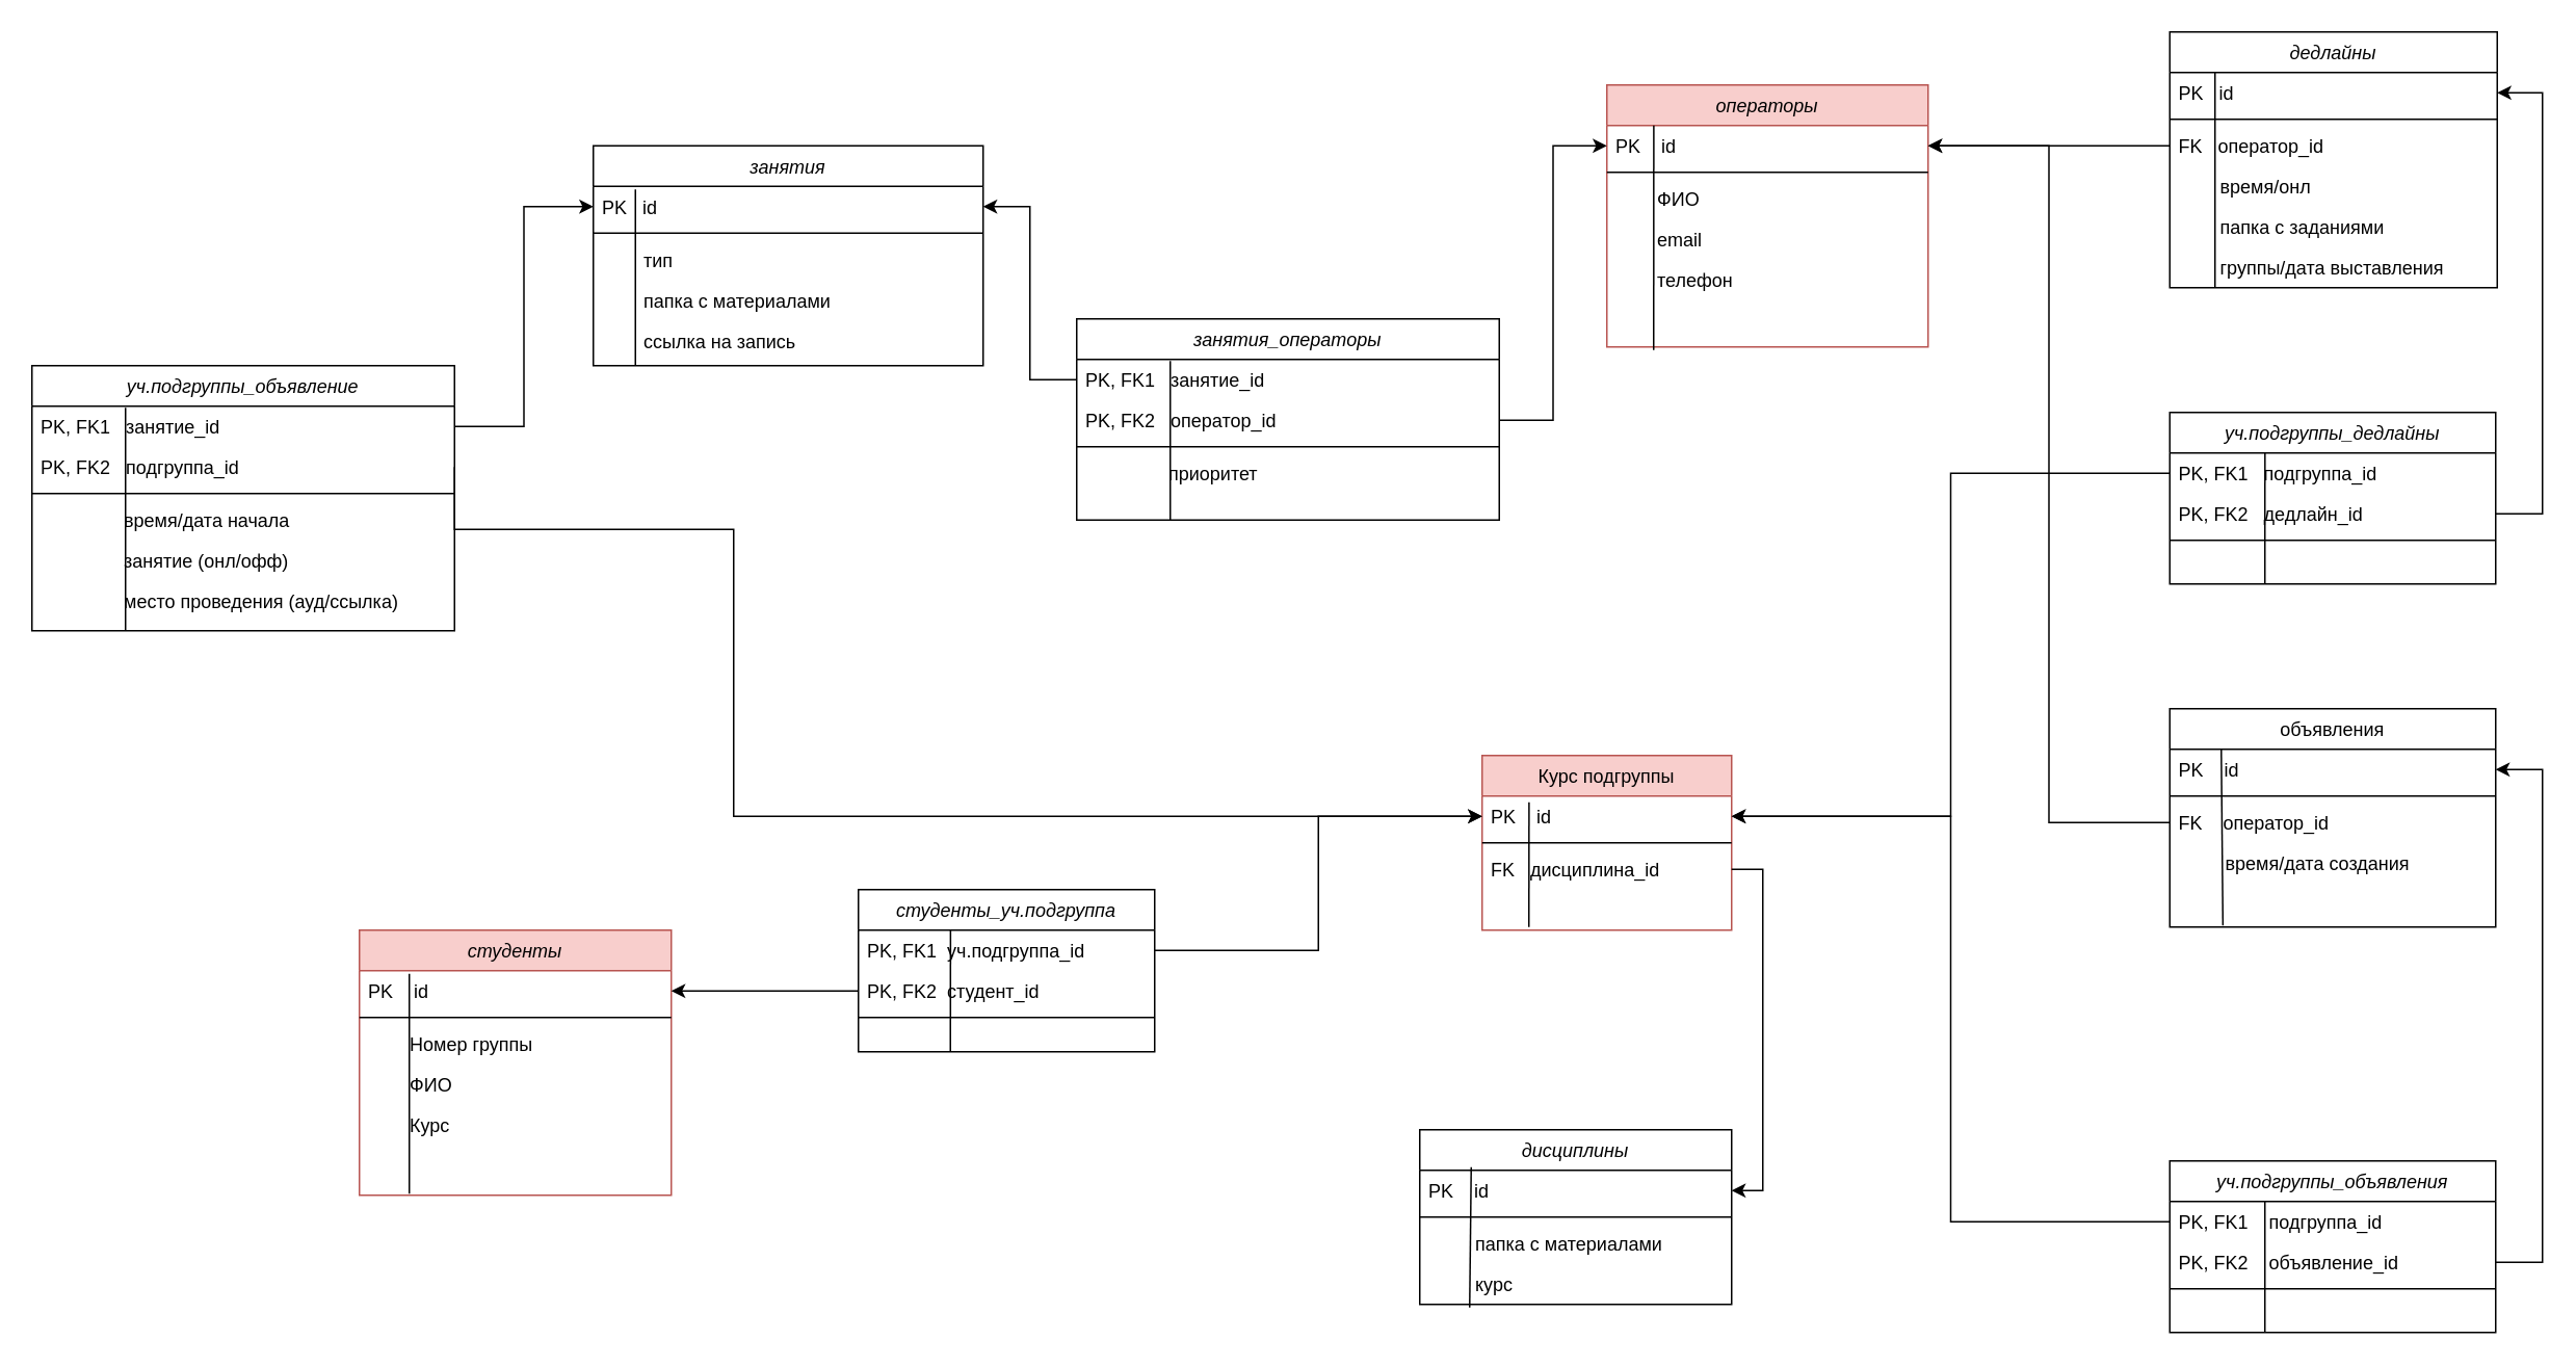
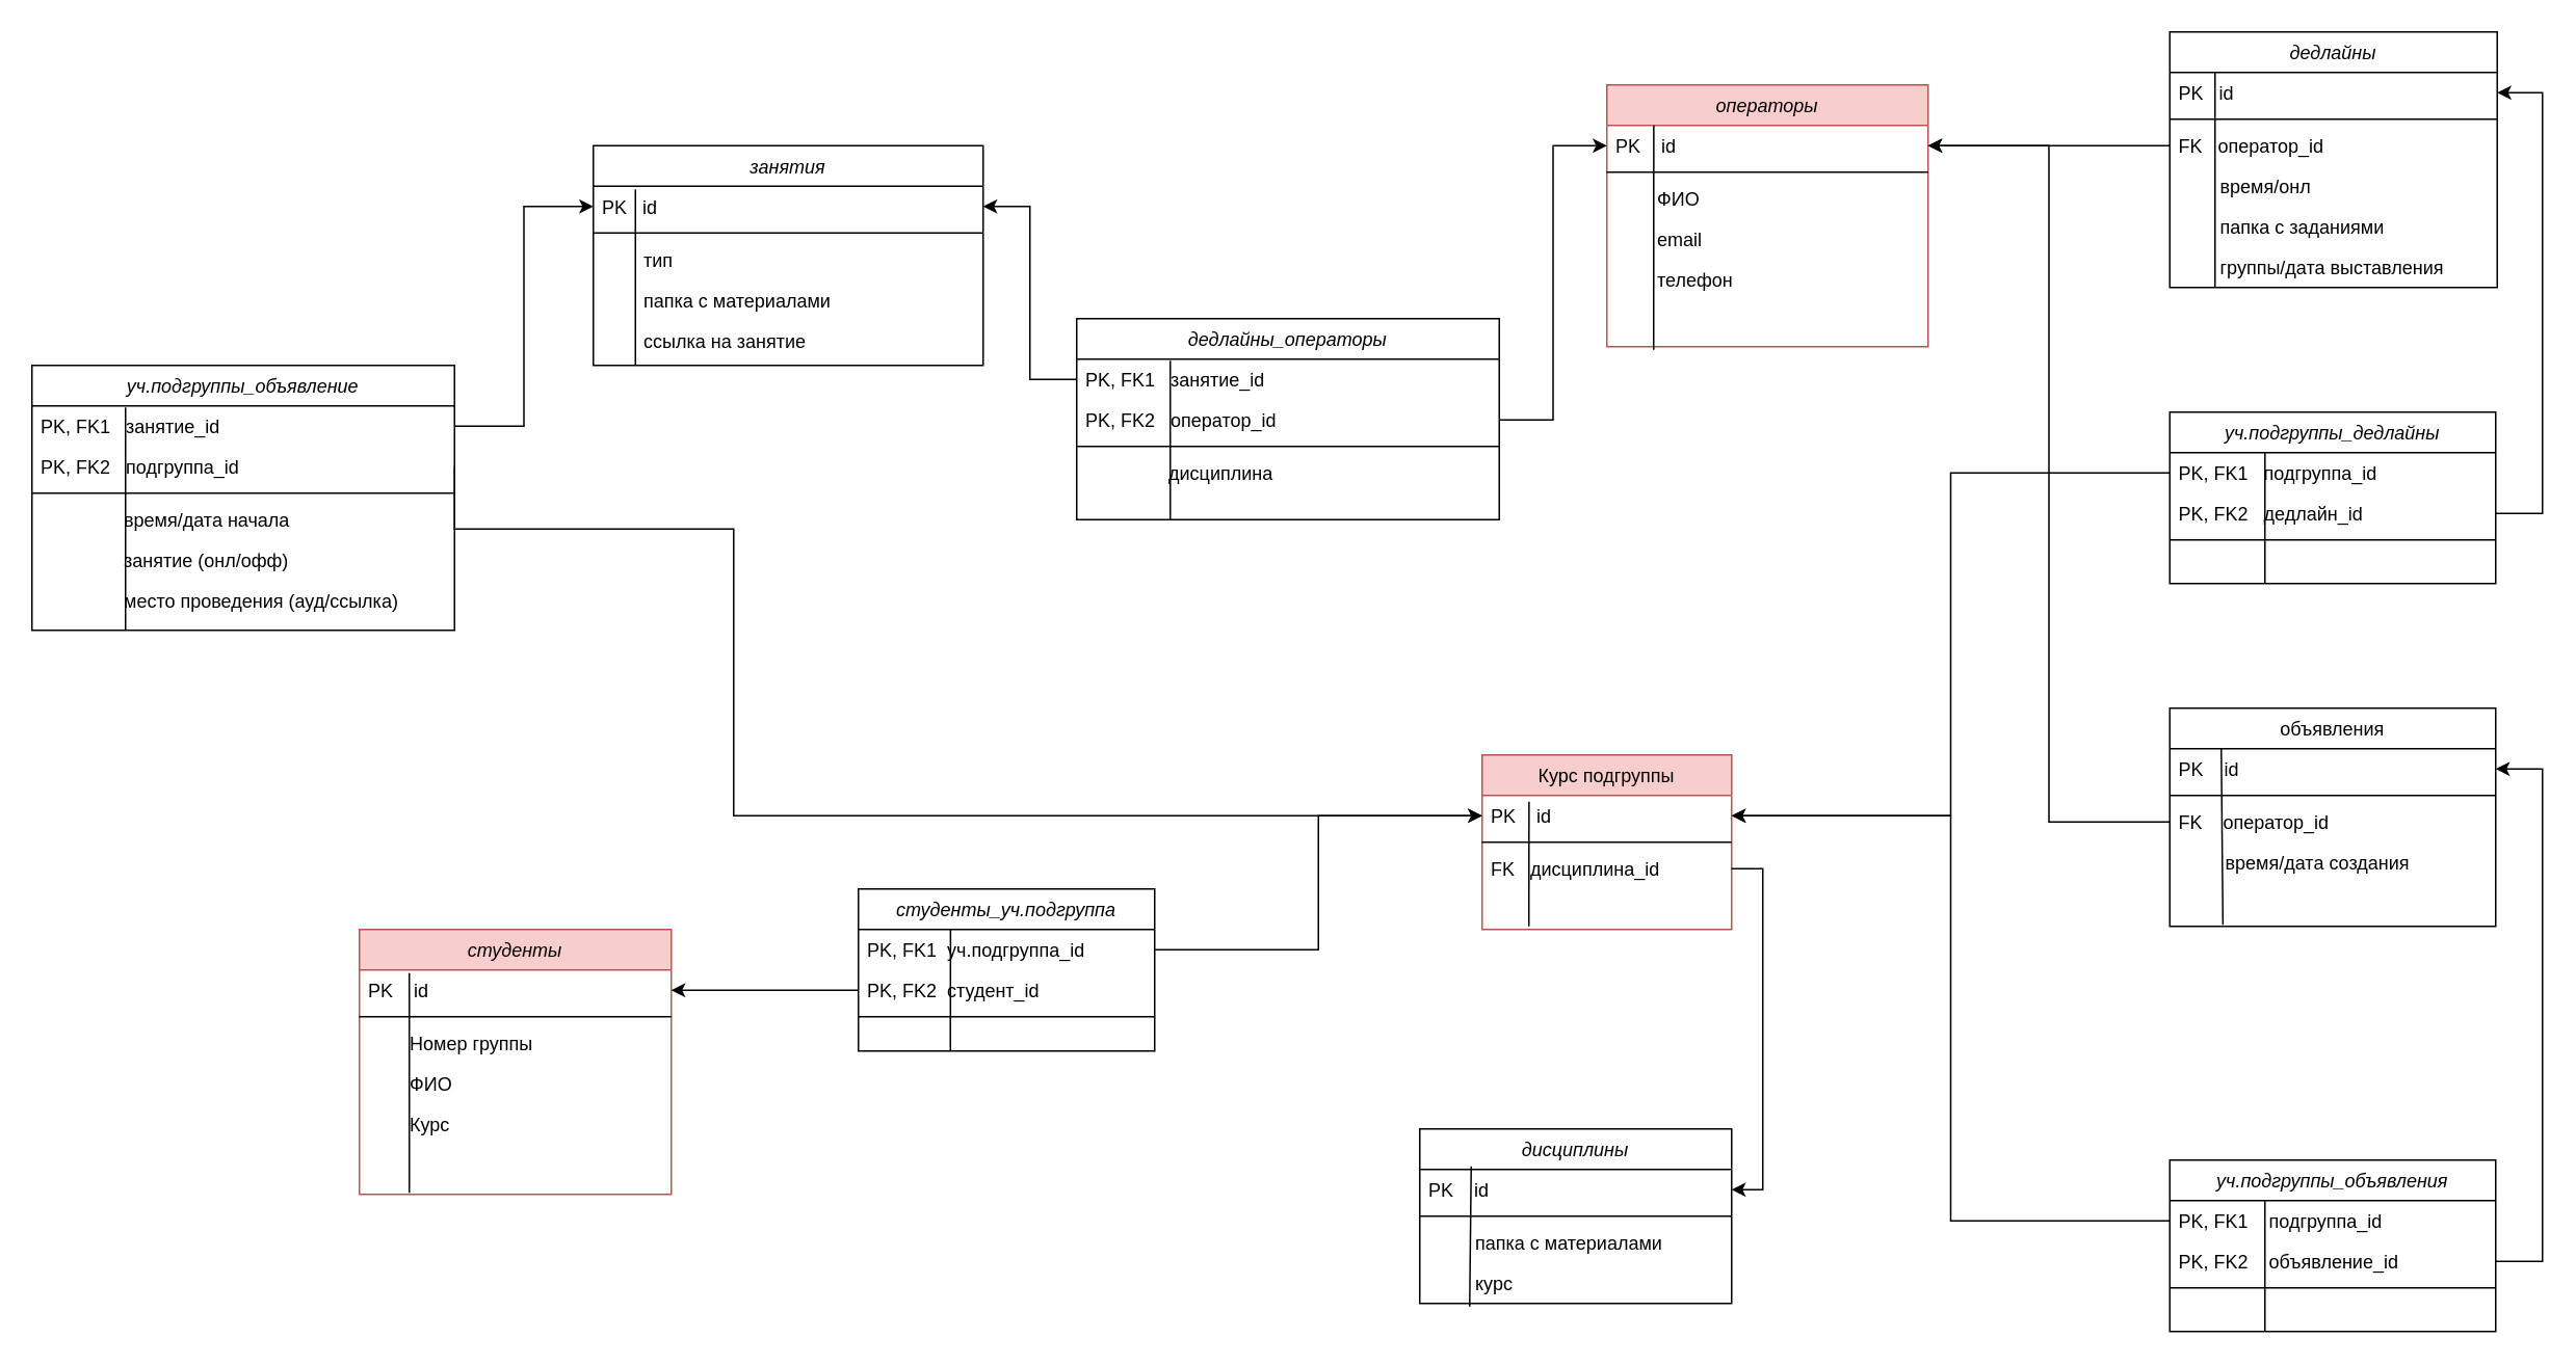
- <mxCell id="79" value="занятия_операторы" style="swimlane;fontStyle=2;align=center;verticalAlign=top;childLayout=stackLayout;horizontal=1;startSize=26;horizontalStack=0;resizeParent=1;resizeLast=0;collapsible=1;marginBottom=0;rounded=0;shadow=0;strokeWidth=1;" parent="1" vertex="1"><mxGeometry x="690" y="204" width="271" height="129" as="geometry"><mxRectangle x="230" y="140" width="160" height="26" as="alternateBounds" /></mxGeometry></mxCell>
+ <mxCell id="79" value="дедлайны_операторы" style="swimlane;fontStyle=2;align=center;verticalAlign=top;childLayout=stackLayout;horizontal=1;startSize=26;horizontalStack=0;resizeParent=1;resizeLast=0;collapsible=1;marginBottom=0;rounded=0;shadow=0;strokeWidth=1;" parent="1" vertex="1"><mxGeometry x="690" y="204" width="271" height="129" as="geometry"><mxRectangle x="230" y="140" width="160" height="26" as="alternateBounds" /></mxGeometry></mxCell>
- <mxCell id="45" value="        ссылка на запись" style="text;align=left;verticalAlign=top;spacingLeft=4;spacingRight=4;overflow=hidden;rotatable=0;points=[[0,0.5],[1,0.5]];portConstraint=eastwest;" parent="40" vertex="1"><mxGeometry y="112" width="250" height="26" as="geometry" /></mxCell>
+ <mxCell id="45" value="        ссылка на занятие" style="text;align=left;verticalAlign=top;spacingLeft=4;spacingRight=4;overflow=hidden;rotatable=0;points=[[0,0.5],[1,0.5]];portConstraint=eastwest;" parent="40" vertex="1"><mxGeometry y="112" width="250" height="26" as="geometry" /></mxCell>
- <mxCell id="84" value="                приоритет" style="text;align=left;verticalAlign=top;spacingLeft=4;spacingRight=4;overflow=hidden;rotatable=0;points=[[0,0.5],[1,0.5]];portConstraint=eastwest;" parent="79" vertex="1"><mxGeometry y="86" width="271" height="26" as="geometry" /></mxCell>
+ <mxCell id="84" value="                дисциплина" style="text;align=left;verticalAlign=top;spacingLeft=4;spacingRight=4;overflow=hidden;rotatable=0;points=[[0,0.5],[1,0.5]];portConstraint=eastwest;" parent="79" vertex="1"><mxGeometry y="86" width="271" height="26" as="geometry" /></mxCell>
